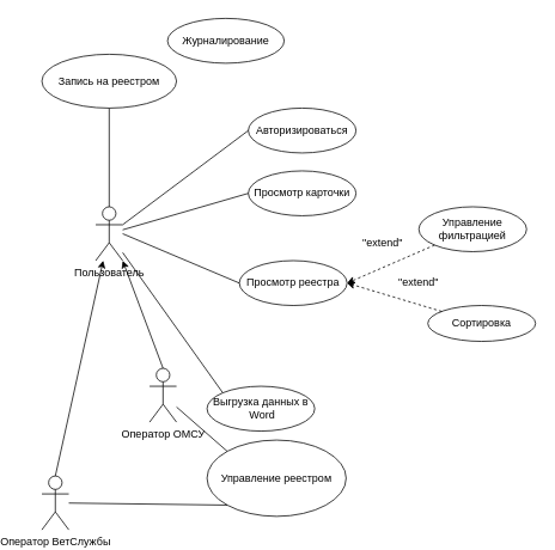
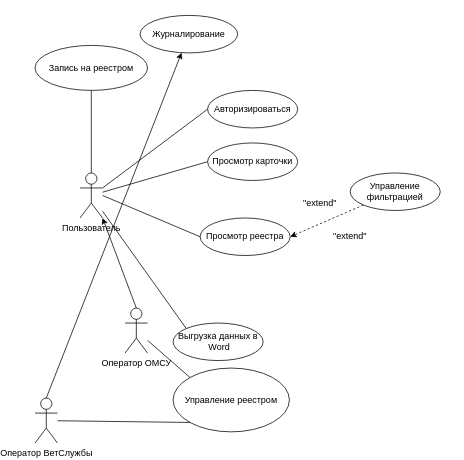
- <mxCell id="18" value="" style="dashed=1;html=1;entryX=1;entryY=0.5;entryDx=0;entryDy=0;" parent="1" source="11" target="8" edge="1"><mxGeometry width="50" height="50" relative="1" as="geometry"><mxPoint x="437.574" y="182.678" as="sourcePoint" /><mxPoint x="400" y="230" as="targetPoint" /></mxGeometry></mxCell>
- <mxCell id="11" value="Сортировка" style="ellipse;whiteSpace=wrap;html=1;" parent="1" vertex="1"><mxGeometry x="450" y="340" width="120" height="40" as="geometry" /></mxCell>
- <mxCell id="5" value="" style="endArrow=classic;html=1;exitX=0.5;exitY=0;exitDx=0;exitDy=0;exitPerimeter=0;" parent="1" source="3" target="2" edge="1"><mxGeometry width="50" height="50" relative="1" as="geometry"><mxPoint x="150" y="440" as="sourcePoint" /><mxPoint x="100" y="310" as="targetPoint" /></mxGeometry></mxCell>
+ <mxCell id="5" value="" style="endArrow=classic;html=1;exitX=0.5;exitY=0;exitDx=0;exitDy=0;exitPerimeter=0;" parent="1" source="3" target="26" edge="1"><mxGeometry width="50" height="50" relative="1" as="geometry"><mxPoint x="150" y="440" as="sourcePoint" /><mxPoint x="100" y="310" as="targetPoint" /></mxGeometry></mxCell>
